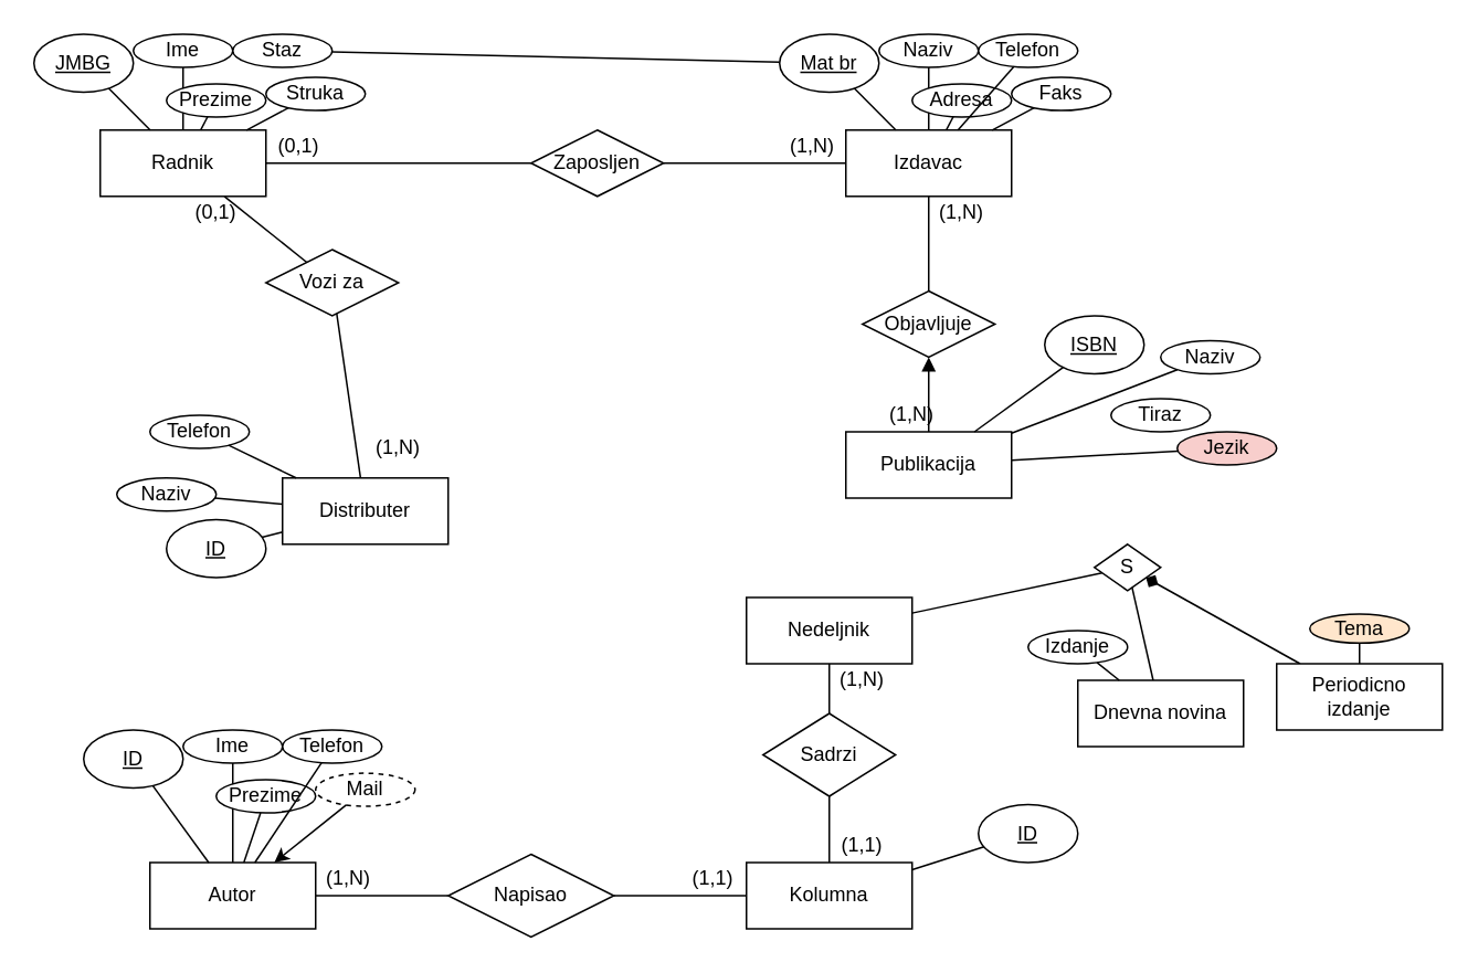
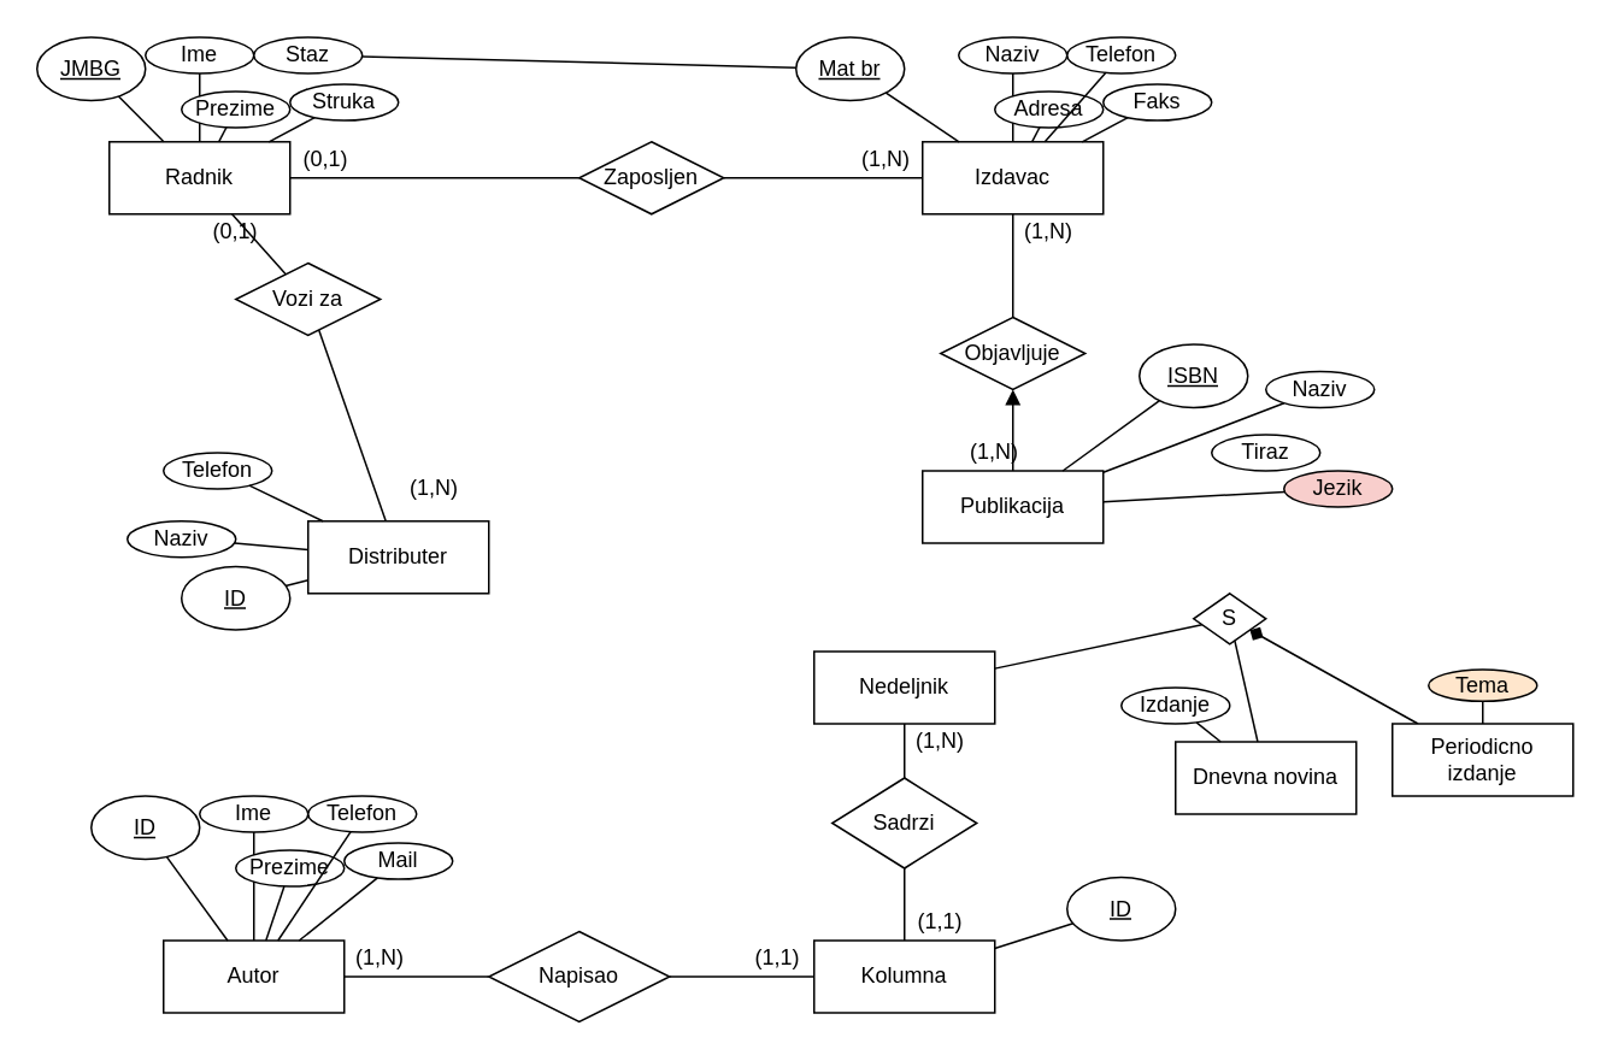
- <mxCell id="19" value="Mat br" style="ellipse;whiteSpace=wrap;html=1;align=center;fontStyle=4;" vertex="1" parent="1"><mxGeometry x="470" y="20" width="60" height="35" as="geometry" /></mxCell>
+ <mxCell id="19" value="Mat br" style="ellipse;whiteSpace=wrap;html=1;align=center;fontStyle=4;" vertex="1" parent="1"><mxGeometry x="440" y="20" width="60" height="35" as="geometry" /></mxCell>
- <mxCell id="36" value="Vozi za" style="shape=rhombus;perimeter=rhombusPerimeter;whiteSpace=wrap;html=1;align=center;" vertex="1" parent="1"><mxGeometry x="160" y="150" width="80" height="40" as="geometry" /></mxCell>
+ <mxCell id="36" value="Vozi za" style="shape=rhombus;perimeter=rhombusPerimeter;whiteSpace=wrap;html=1;align=center;" vertex="1" parent="1"><mxGeometry x="130" y="145" width="80" height="40" as="geometry" /></mxCell>
- <mxCell id="82" value="Mail" style="ellipse;whiteSpace=wrap;html=1;align=center;dashed=1;" vertex="1" parent="1"><mxGeometry x="190" y="466.07" width="60" height="20" as="geometry" /></mxCell>
+ <mxCell id="82" value="Mail" style="ellipse;whiteSpace=wrap;html=1;align=center;" vertex="1" parent="1"><mxGeometry x="190" y="466.07" width="60" height="20" as="geometry" /></mxCell>
- <mxCell id="83" value="" style="endArrow=classic;html=1;rounded=0;" edge="1" parent="1" source="82" target="73"><mxGeometry relative="1" as="geometry"><mxPoint x="370" y="476.07" as="sourcePoint" /><mxPoint x="210.565" y="493.93" as="targetPoint" /></mxGeometry></mxCell>
+ <mxCell id="83" value="" style="endArrow=none;html=1;rounded=0;" edge="1" parent="1" source="82" target="73"><mxGeometry relative="1" as="geometry"><mxPoint x="370" y="476.07" as="sourcePoint" /><mxPoint x="210.565" y="493.93" as="targetPoint" /></mxGeometry></mxCell>
